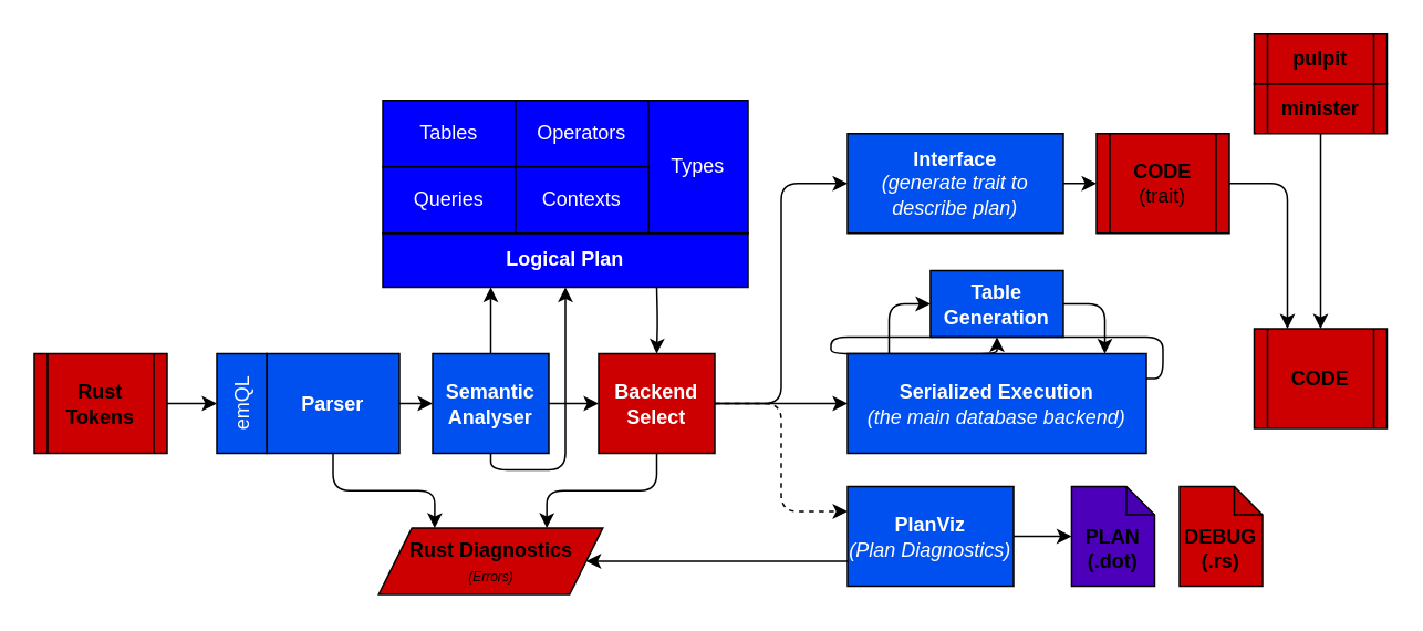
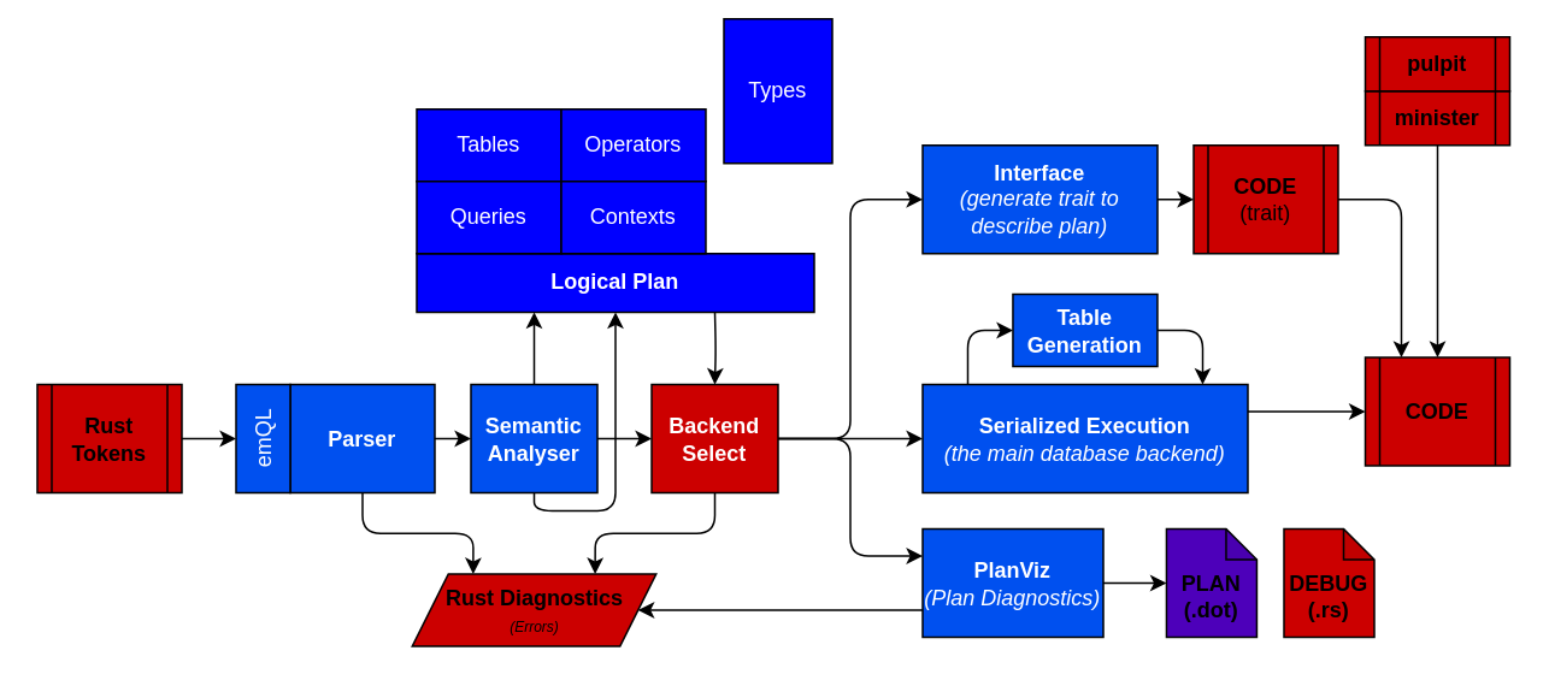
- <mxCell id="16" value="Types" style="rounded=0;whiteSpace=wrap;html=1;fillColor=#0000FF;fontColor=#ffffff;strokeColor=#000000;" parent="1" vertex="1"><mxGeometry x="390" y="60" width="60" height="80" as="geometry" /></mxCell>
+ <mxCell id="16" value="Types" style="rounded=0;whiteSpace=wrap;html=1;fillColor=#0000FF;fontColor=#ffffff;strokeColor=#000000;" parent="1" vertex="1"><mxGeometry x="400" y="10" width="60" height="80" as="geometry" /></mxCell>
- <mxCell id="25" style="edgeStyle=orthogonalEdgeStyle;html=1;exitX=1;exitY=0.25;exitDx=0;exitDy=0;" parent="1" source="26" target="13" edge="1"><mxGeometry relative="1" as="geometry"><mxPoint x="860" y="242.853" as="targetPoint" /></mxGeometry></mxCell>
+ <mxCell id="25" style="edgeStyle=orthogonalEdgeStyle;html=1;exitX=1;exitY=0.25;exitDx=0;exitDy=0;entryX=0;entryY=0.5;entryDx=0;entryDy=0;" parent="1" source="26" target="27" edge="1"><mxGeometry relative="1" as="geometry"><mxPoint x="860" y="242.853" as="targetPoint" /></mxGeometry></mxCell>
- <mxCell id="21" style="edgeStyle=orthogonalEdgeStyle;html=1;exitX=1;exitY=0.5;exitDx=0;exitDy=0;entryX=0;entryY=0.25;entryDx=0;entryDy=0;dashed=1;" parent="1" source="23" target="33" edge="1"><mxGeometry relative="1" as="geometry"><mxPoint x="502.5" y="332.5" as="targetPoint" /></mxGeometry></mxCell>
+ <mxCell id="21" style="edgeStyle=orthogonalEdgeStyle;html=1;exitX=1;exitY=0.5;exitDx=0;exitDy=0;entryX=0;entryY=0.25;entryDx=0;entryDy=0;" parent="1" source="23" target="33" edge="1"><mxGeometry relative="1" as="geometry"><mxPoint x="502.5" y="332.5" as="targetPoint" /></mxGeometry></mxCell>
